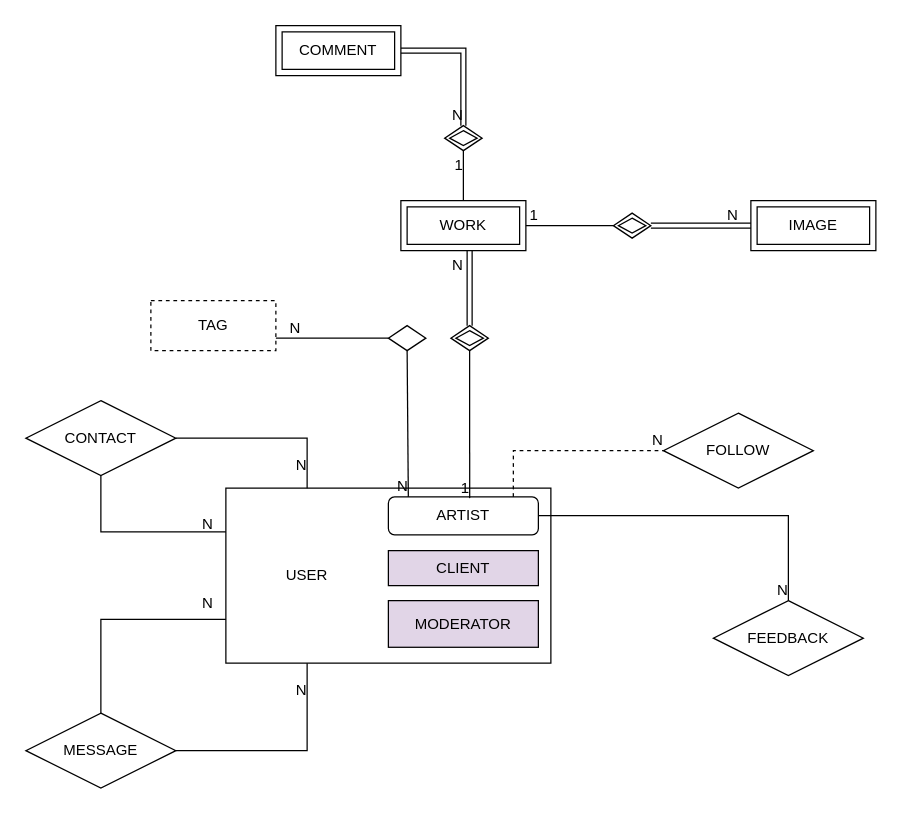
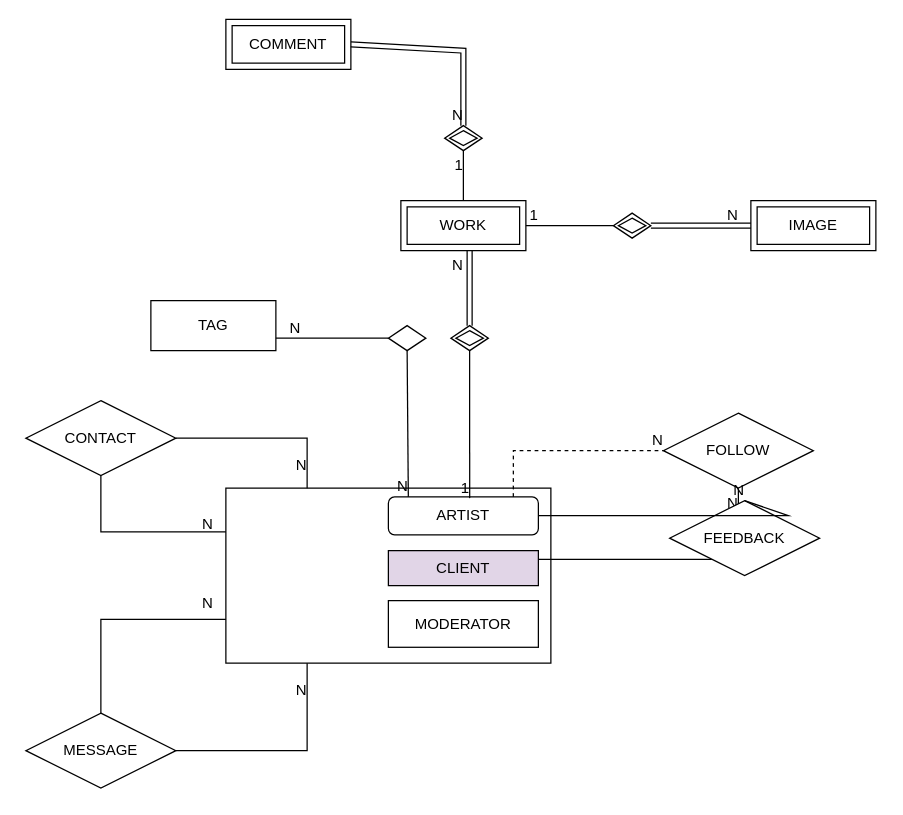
- <mxCell id="28" value="COMMENT" style="shape=ext;margin=3;double=1;whiteSpace=wrap;html=1;align=center;" vertex="1" parent="1"><mxGeometry x="220" y="20" width="100" height="40" as="geometry" /></mxCell>
+ <mxCell id="28" value="COMMENT" style="shape=ext;margin=3;double=1;whiteSpace=wrap;html=1;align=center;" vertex="1" parent="1"><mxGeometry x="180" y="15" width="100" height="40" as="geometry" /></mxCell>
- <mxCell id="7" value="TAG" style="whiteSpace=wrap;html=1;align=center;dashed=1;" vertex="1" parent="1"><mxGeometry x="120" y="240" width="100" height="40" as="geometry" /></mxCell>
+ <mxCell id="7" value="TAG" style="whiteSpace=wrap;html=1;align=center;" vertex="1" parent="1"><mxGeometry x="120" y="240" width="100" height="40" as="geometry" /></mxCell>
+ <mxCell id="16" value="" style="endArrow=none;html=1;rounded=0;entryX=0.5;entryY=1;entryDx=0;entryDy=0;exitX=1;exitY=0.25;exitDx=0;exitDy=0;" edge="1" parent="1" source="5" target="8"><mxGeometry relative="1" as="geometry"><mxPoint x="480" y="450" as="sourcePoint" /><mxPoint x="640" y="450" as="targetPoint" /><Array as="points"><mxPoint x="590" y="447" /></Array></mxGeometry></mxCell>
+ <mxCell id="17" value="N" style="resizable=0;html=1;align=right;verticalAlign=bottom;" connectable="0" vertex="1" parent="16"><mxGeometry x="1" relative="1" as="geometry"><mxPoint y="20" as="offset" /></mxGeometry></mxCell>
- <mxCell id="3" value="USER" style="html=1;shape=mxgraph.er.anchor;whiteSpace=wrap;" vertex="1" parent="2"><mxGeometry width="130" height="140" as="geometry" /></mxCell>
- <mxCell id="6" value="MODERATOR" style="whiteSpace=wrap;html=1;align=center;fillColor=#e1d5e7;" vertex="1" parent="2"><mxGeometry x="130" y="90" width="120" height="37.33" as="geometry" /></mxCell>
+ <mxCell id="6" value="MODERATOR" style="whiteSpace=wrap;html=1;align=center;" vertex="1" parent="2"><mxGeometry x="130" y="90" width="120" height="37.33" as="geometry" /></mxCell>
- <mxCell id="23" value="FEEDBACK" style="shape=rhombus;perimeter=rhombusPerimeter;whiteSpace=wrap;html=1;align=center;" vertex="1" parent="1"><mxGeometry x="570" y="480" width="120" height="60" as="geometry" /></mxCell>
+ <mxCell id="23" value="FEEDBACK" style="shape=rhombus;perimeter=rhombusPerimeter;whiteSpace=wrap;html=1;align=center;" vertex="1" parent="1"><mxGeometry x="535" y="400" width="120" height="60" as="geometry" /></mxCell>
